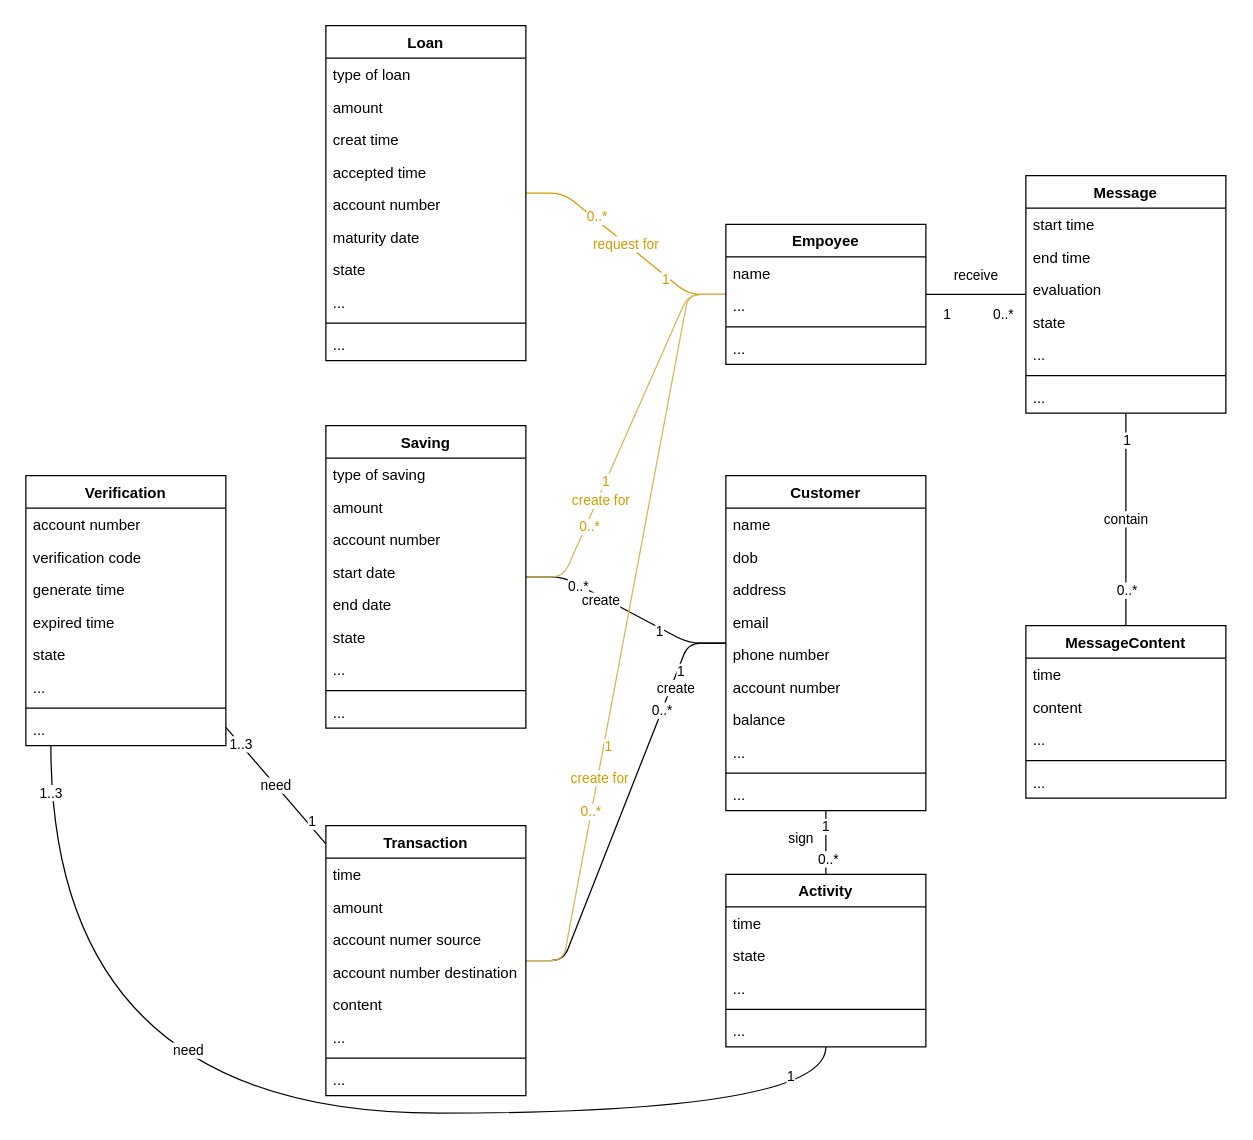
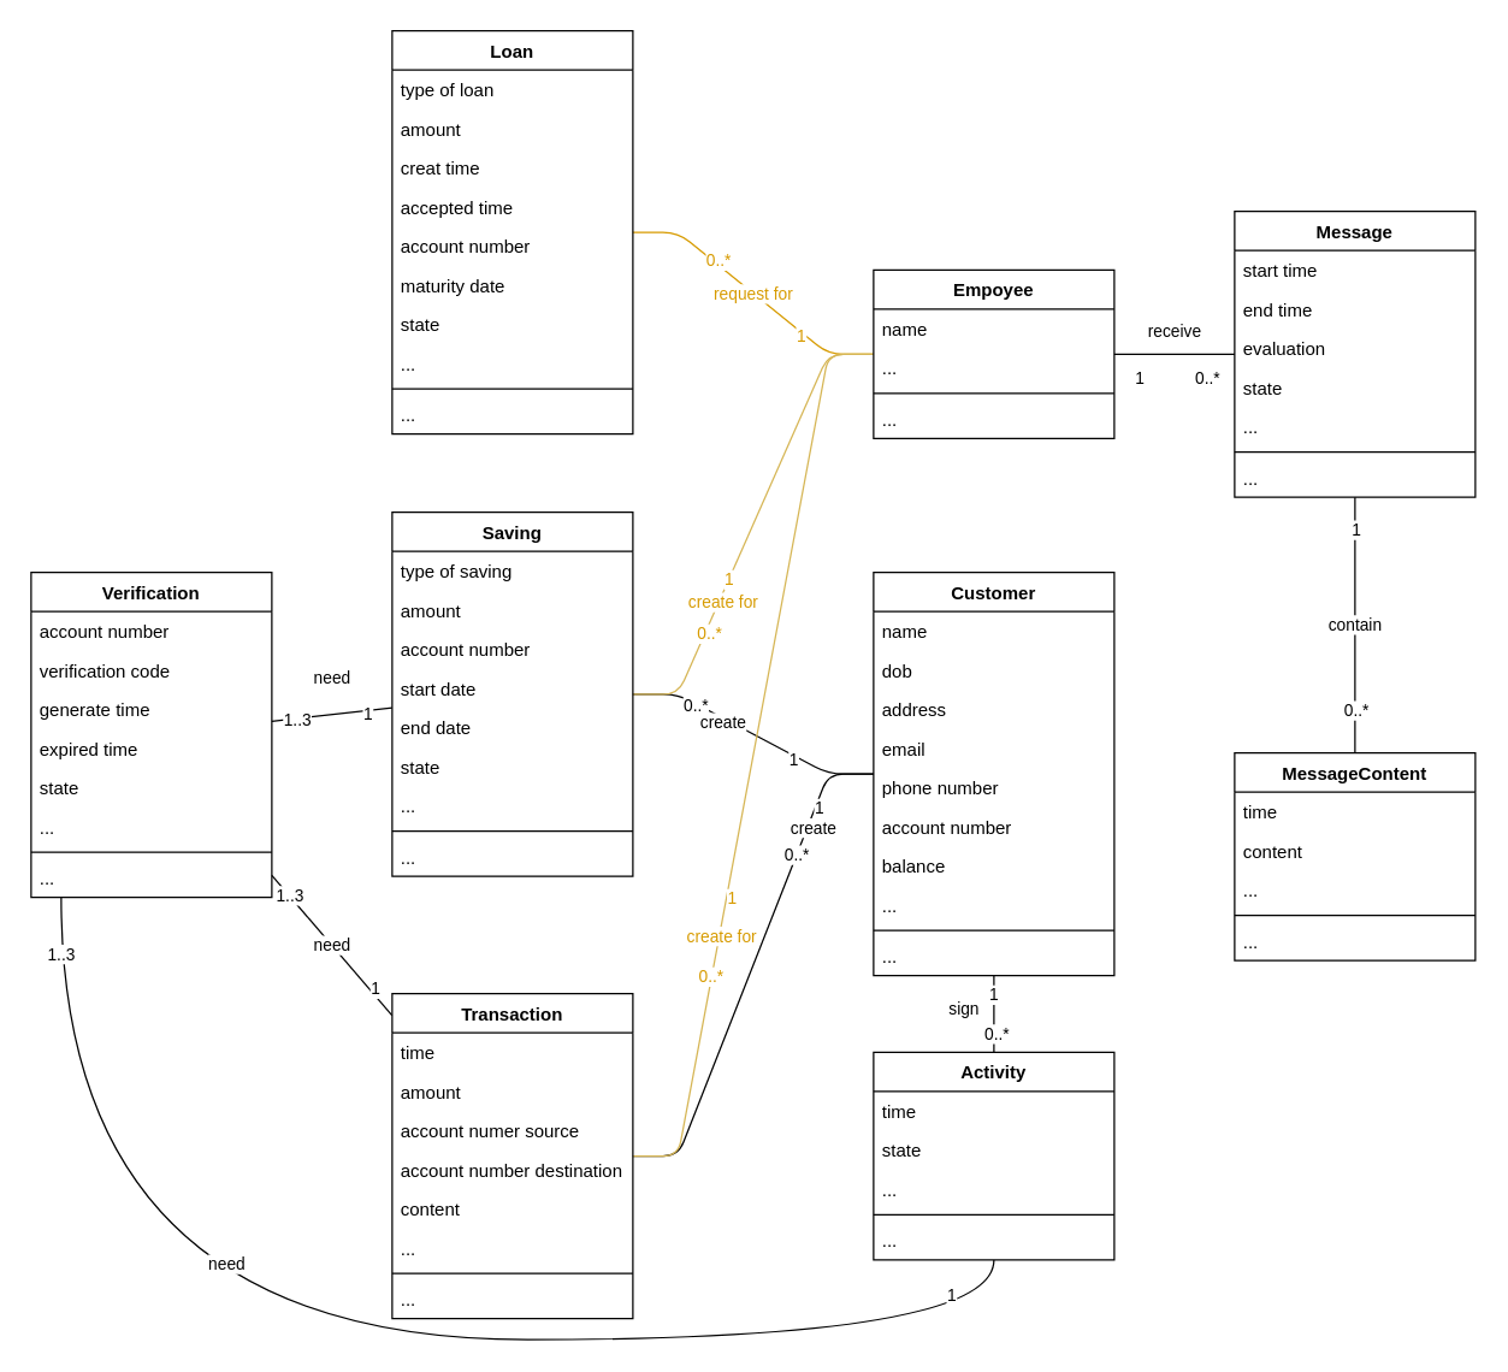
+ <mxCell id="86" value="need" style="edgeStyle=none;html=1;endArrow=none;endFill=0;" parent="1" source="89" target="37" edge="1"><mxGeometry x="-0.068" y="-24" relative="1" as="geometry"><mxPoint as="offset" /></mxGeometry></mxCell>
+ <mxCell id="87" value="1..3" style="edgeLabel;html=1;align=center;verticalAlign=middle;resizable=0;points=[];" parent="86" vertex="1" connectable="0"><mxGeometry x="0.585" relative="1" as="geometry"><mxPoint as="offset" /></mxGeometry></mxCell>
+ <mxCell id="88" value="1" style="edgeLabel;html=1;align=center;verticalAlign=middle;resizable=0;points=[];" parent="86" vertex="1" connectable="0"><mxGeometry x="-0.584" y="2" relative="1" as="geometry"><mxPoint as="offset" /></mxGeometry></mxCell>
